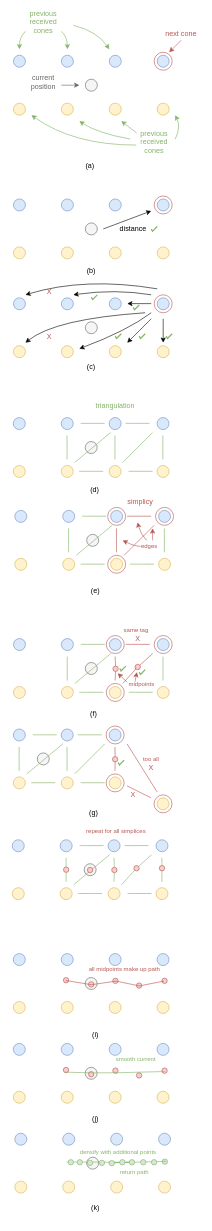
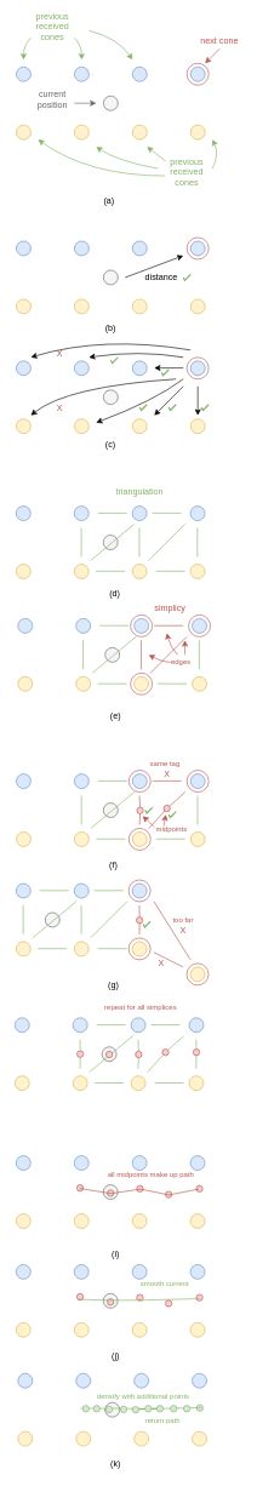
- <mxCell id="198" value="too all" style="text;html=1;strokeColor=none;fillColor=none;align=center;verticalAlign=middle;whiteSpace=wrap;rounded=0;labelBackgroundColor=none;sketch=0;fontFamily=Helvetica;fontColor=#B85450;fontSize=10;" parent="116" vertex="1"><mxGeometry x="201.75" y="216" width="60" height="30" as="geometry" /></mxCell>
+ <mxCell id="198" value="too far" style="text;html=1;strokeColor=none;fillColor=none;align=center;verticalAlign=middle;whiteSpace=wrap;rounded=0;labelBackgroundColor=none;sketch=0;fontFamily=Helvetica;fontColor=#B85450;fontSize=10;" parent="116" vertex="1"><mxGeometry x="201.75" y="216" width="60" height="30" as="geometry" /></mxCell>
